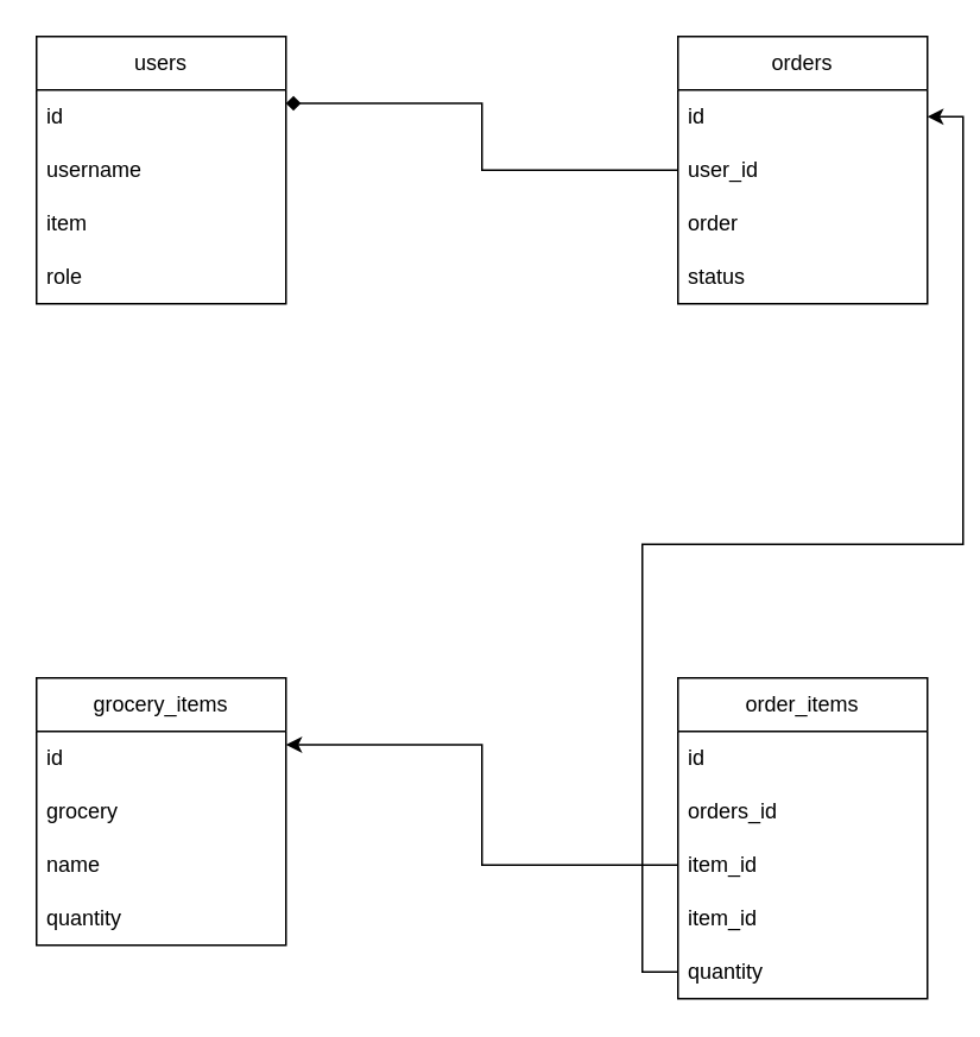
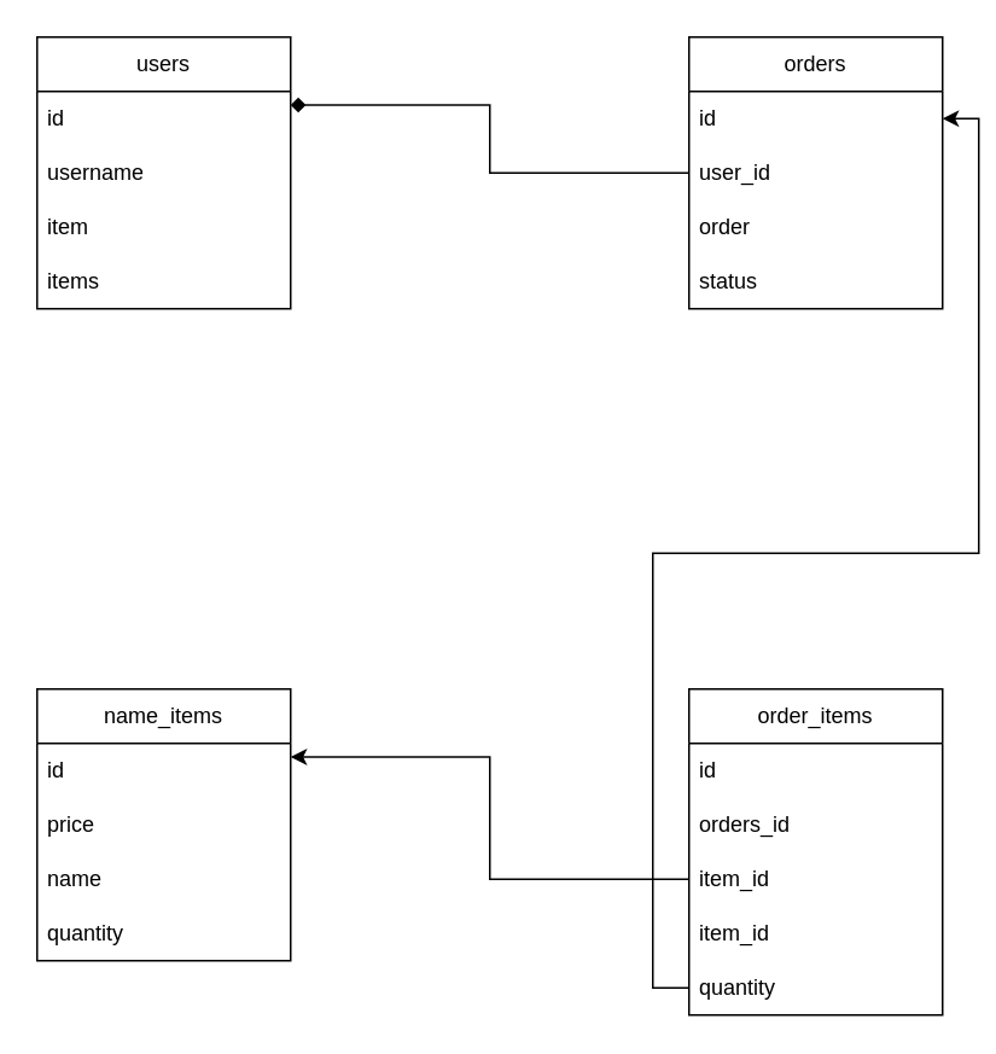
- <mxCell id="6" value="role" style="text;strokeColor=none;fillColor=none;align=left;verticalAlign=middle;spacingLeft=4;spacingRight=4;overflow=hidden;points=[[0,0.5],[1,0.5]];portConstraint=eastwest;rotatable=0;whiteSpace=wrap;html=1;" vertex="1" parent="2"><mxGeometry y="120" width="140" height="30" as="geometry" /></mxCell>
+ <mxCell id="6" value="items" style="text;strokeColor=none;fillColor=none;align=left;verticalAlign=middle;spacingLeft=4;spacingRight=4;overflow=hidden;points=[[0,0.5],[1,0.5]];portConstraint=eastwest;rotatable=0;whiteSpace=wrap;html=1;" vertex="1" parent="2"><mxGeometry y="120" width="140" height="30" as="geometry" /></mxCell>
- <mxCell id="12" value="grocery_items" style="swimlane;fontStyle=0;childLayout=stackLayout;horizontal=1;startSize=30;horizontalStack=0;resizeParent=1;resizeParentMax=0;resizeLast=0;collapsible=1;marginBottom=0;whiteSpace=wrap;html=1;" vertex="1" parent="1"><mxGeometry x="20" y="380" width="140" height="150" as="geometry" /></mxCell>
+ <mxCell id="12" value="name_items" style="swimlane;fontStyle=0;childLayout=stackLayout;horizontal=1;startSize=30;horizontalStack=0;resizeParent=1;resizeParentMax=0;resizeLast=0;collapsible=1;marginBottom=0;whiteSpace=wrap;html=1;" vertex="1" parent="1"><mxGeometry x="20" y="380" width="140" height="150" as="geometry" /></mxCell>
- <mxCell id="14" value="grocery" style="text;strokeColor=none;fillColor=none;align=left;verticalAlign=middle;spacingLeft=4;spacingRight=4;overflow=hidden;points=[[0,0.5],[1,0.5]];portConstraint=eastwest;rotatable=0;whiteSpace=wrap;html=1;" vertex="1" parent="12"><mxGeometry y="60" width="140" height="30" as="geometry" /></mxCell>
+ <mxCell id="14" value="price" style="text;strokeColor=none;fillColor=none;align=left;verticalAlign=middle;spacingLeft=4;spacingRight=4;overflow=hidden;points=[[0,0.5],[1,0.5]];portConstraint=eastwest;rotatable=0;whiteSpace=wrap;html=1;" vertex="1" parent="12"><mxGeometry y="60" width="140" height="30" as="geometry" /></mxCell>
